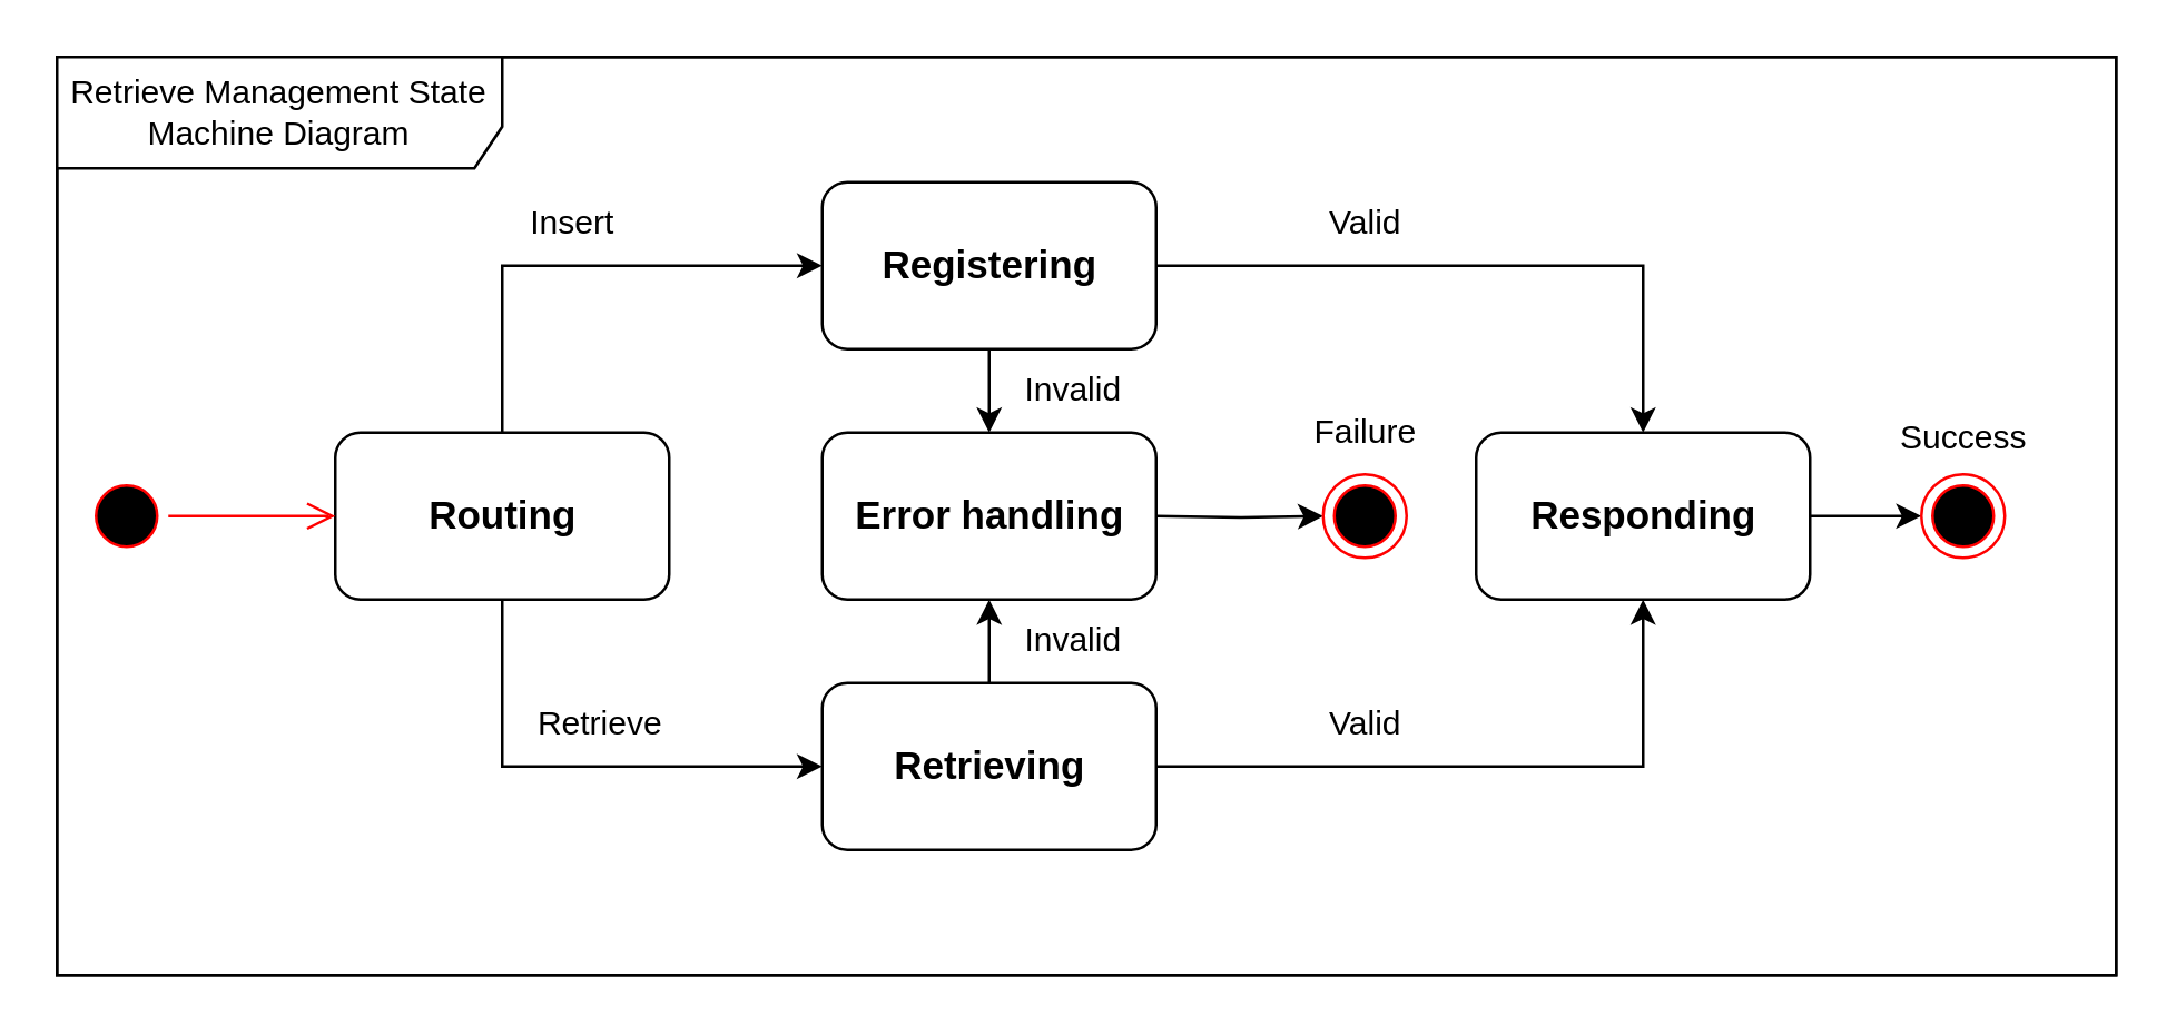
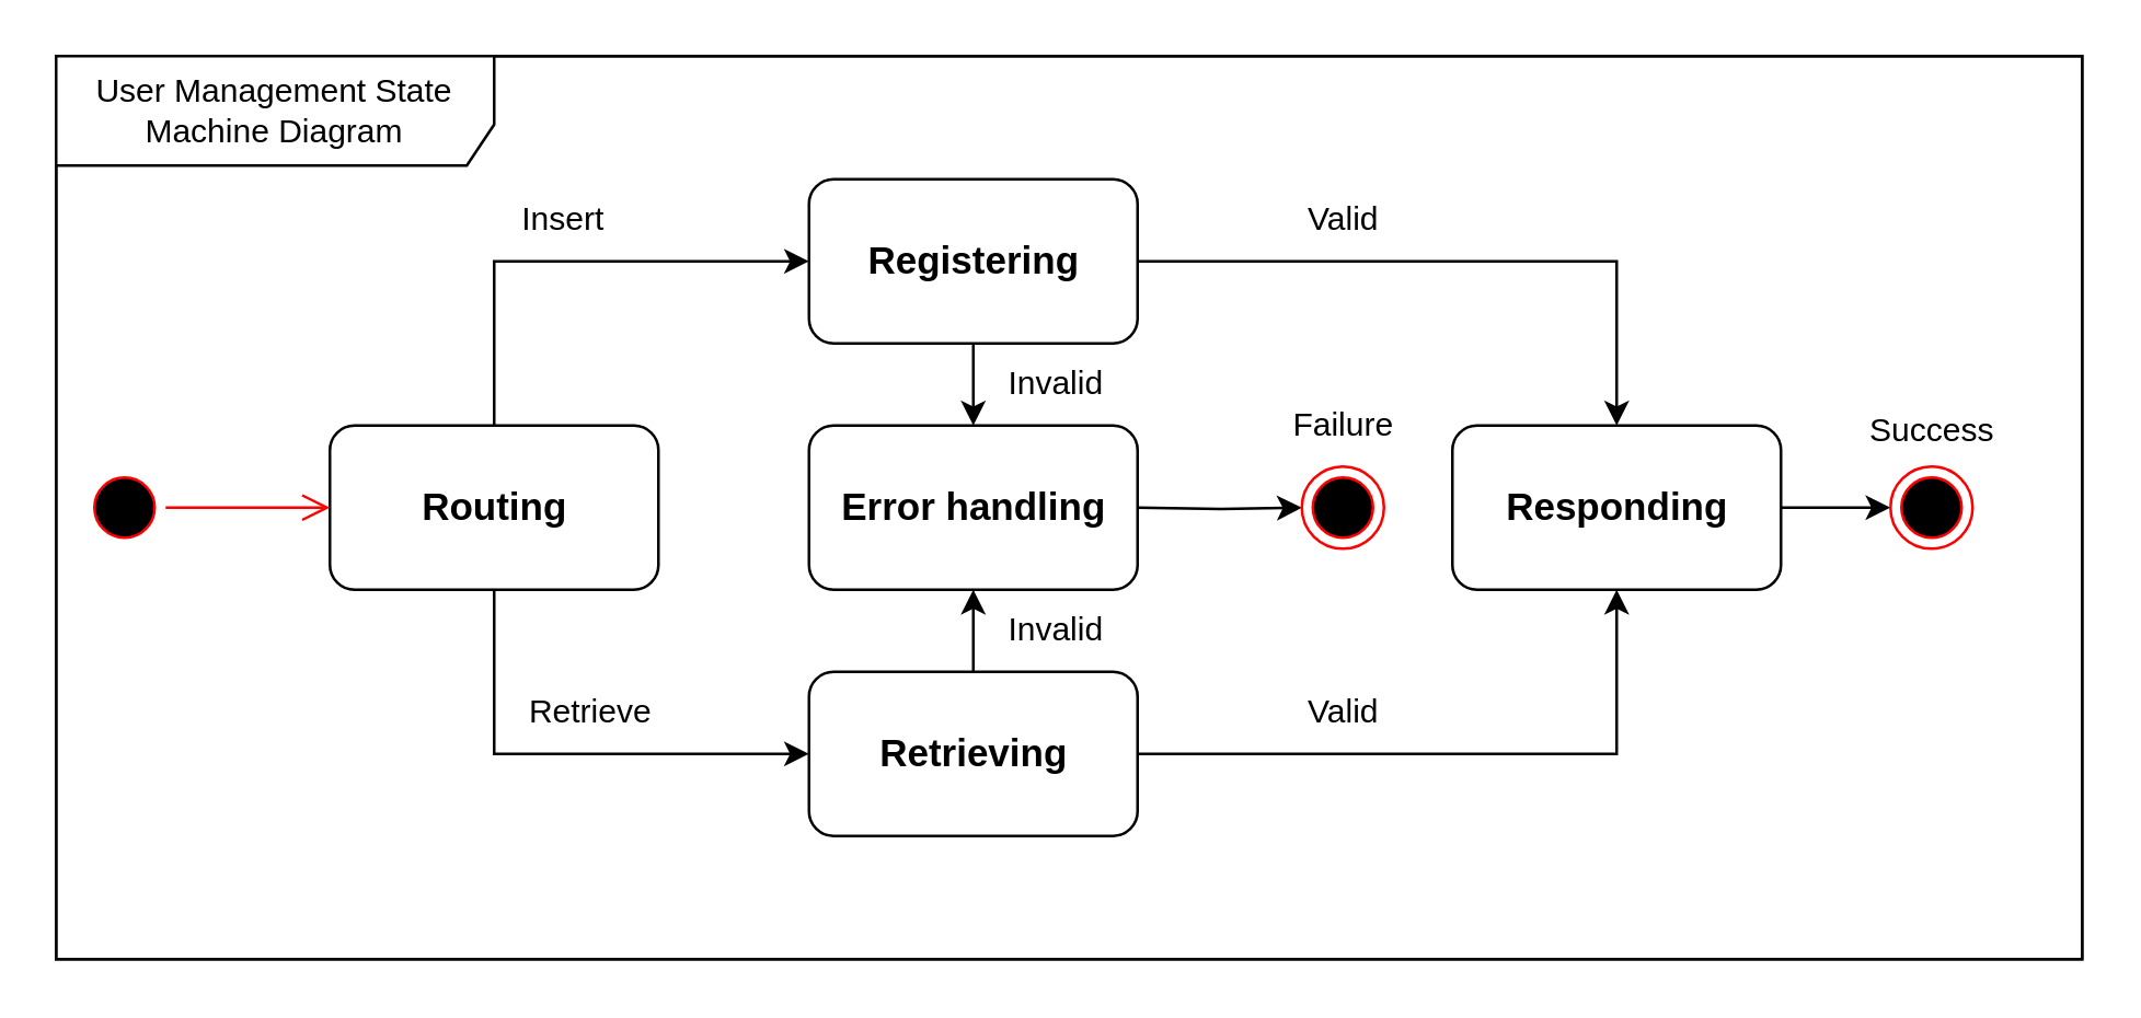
- <mxCell id="33" value="Retrieve Management State Machine Diagram" style="shape=umlFrame;whiteSpace=wrap;html=1;pointerEvents=0;width=160;height=40;" vertex="1" parent="1"><mxGeometry width="740" height="330" as="geometry" x="20" y="20" /></mxCell>
+ <mxCell id="33" value="User Management State Machine Diagram" style="shape=umlFrame;whiteSpace=wrap;html=1;pointerEvents=0;width=160;height=40;" vertex="1" parent="1"><mxGeometry width="740" height="330" as="geometry" x="20" y="20" /></mxCell>
